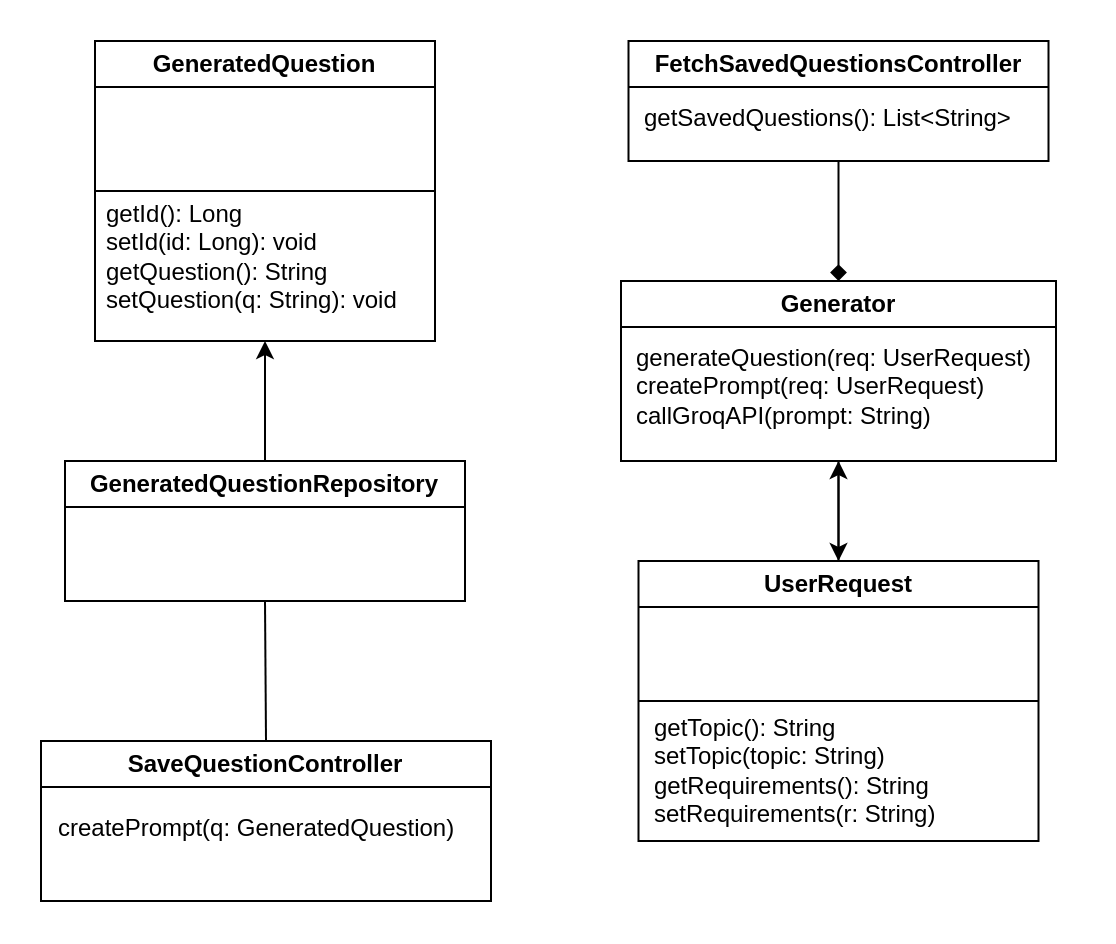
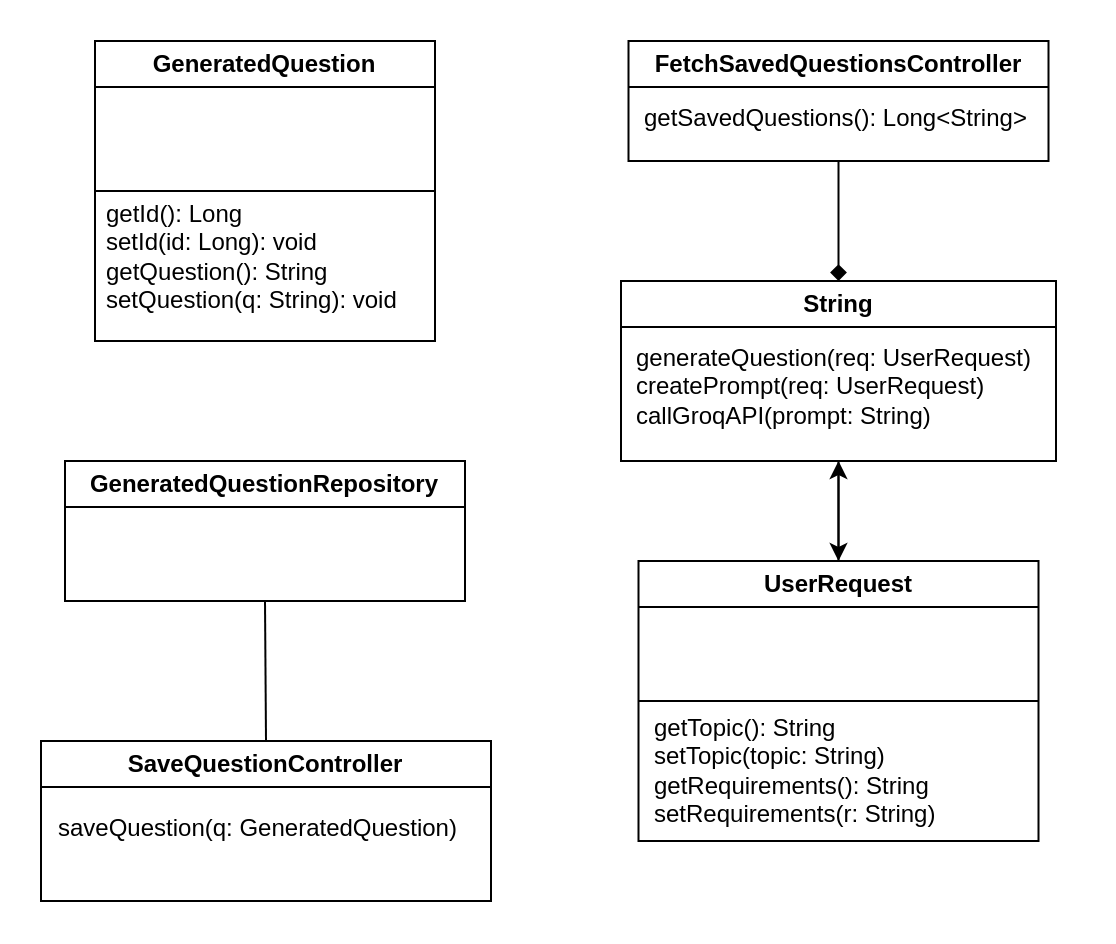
- <mxCell id="12" value="getSavedQuestions(): List&amp;lt;String&amp;gt;" style="text;html=1;align=left;verticalAlign=middle;resizable=0;points=[];autosize=1;strokeColor=none;fillColor=none;" vertex="1" parent="11"><mxGeometry x="6" y="24" width="210" height="30" as="geometry" /></mxCell>
+ <mxCell id="12" value="getSavedQuestions(): Long&amp;lt;String&amp;gt;" style="text;html=1;align=left;verticalAlign=middle;resizable=0;points=[];autosize=1;strokeColor=none;fillColor=none;" vertex="1" parent="11"><mxGeometry x="6" y="24" width="210" height="30" as="geometry" /></mxCell>
- <mxCell id="14" value="Generator" style="swimlane;whiteSpace=wrap;html=1;" vertex="1" parent="1"><mxGeometry x="310" y="140" width="217.5" height="90" as="geometry" /></mxCell>
+ <mxCell id="14" value="String" style="swimlane;whiteSpace=wrap;html=1;" vertex="1" parent="1"><mxGeometry x="310" y="140" width="217.5" height="90" as="geometry" /></mxCell>
- <mxCell id="5" style="edgeStyle=none;html=1;exitX=0.5;exitY=0;exitDx=0;exitDy=0;entryX=0.5;entryY=1;entryDx=0;entryDy=0;" edge="1" parent="1" source="7" target="2"><mxGeometry relative="1" as="geometry" /></mxCell>
- <mxCell id="9" value="createPrompt(q: GeneratedQuestion)" style="text;html=1;align=left;verticalAlign=middle;resizable=0;points=[];autosize=1;strokeColor=none;fillColor=none;" vertex="1" parent="8"><mxGeometry x="7" y="29" width="220" height="30" as="geometry" /></mxCell>
+ <mxCell id="9" value="saveQuestion(q: GeneratedQuestion)" style="text;html=1;align=left;verticalAlign=middle;resizable=0;points=[];autosize=1;strokeColor=none;fillColor=none;" vertex="1" parent="8"><mxGeometry x="7" y="29" width="220" height="30" as="geometry" /></mxCell>
